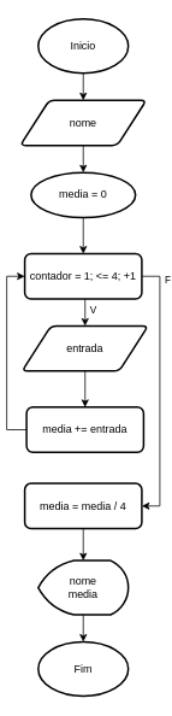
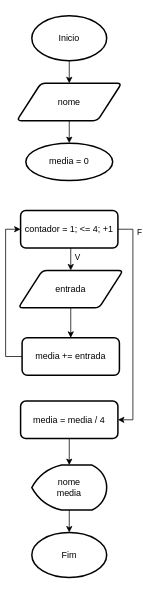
- <mxCell id="13" style="edgeStyle=orthogonalEdgeStyle;rounded=0;orthogonalLoop=1;jettySize=auto;html=1;entryX=0.5;entryY=0;entryDx=0;entryDy=0;exitX=0.5;exitY=1;exitDx=0;exitDy=0;" parent="1" source="6" target="14" edge="1"><mxGeometry relative="1" as="geometry"><mxPoint x="90" y="240" as="sourcePoint" /><Array as="points" /></mxGeometry></mxCell>
